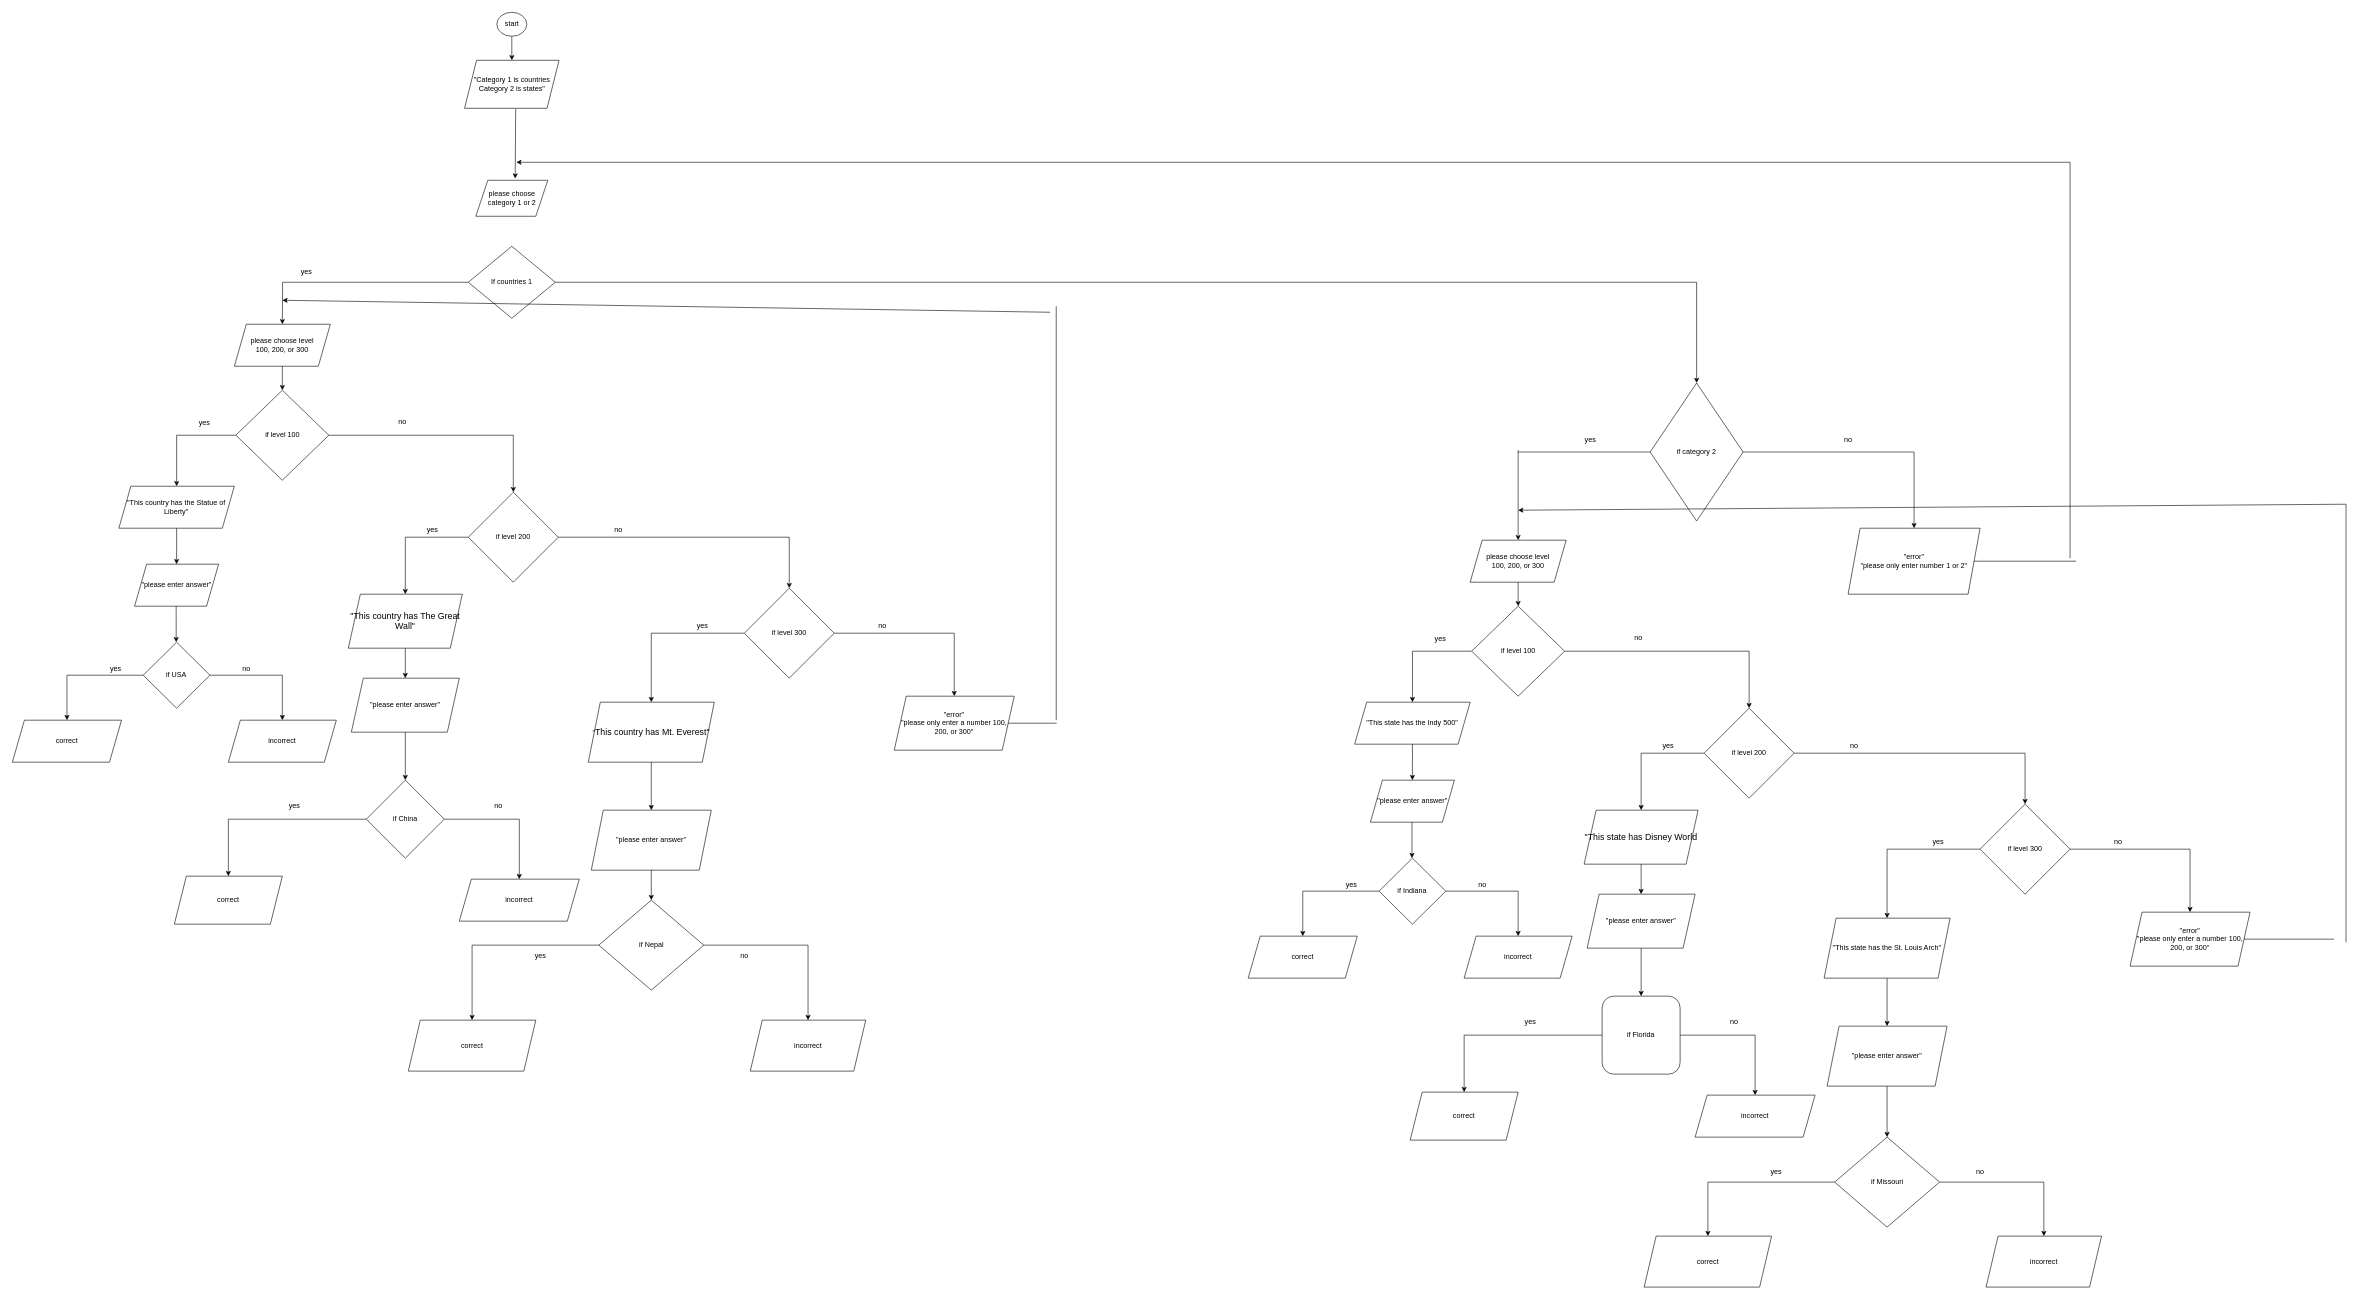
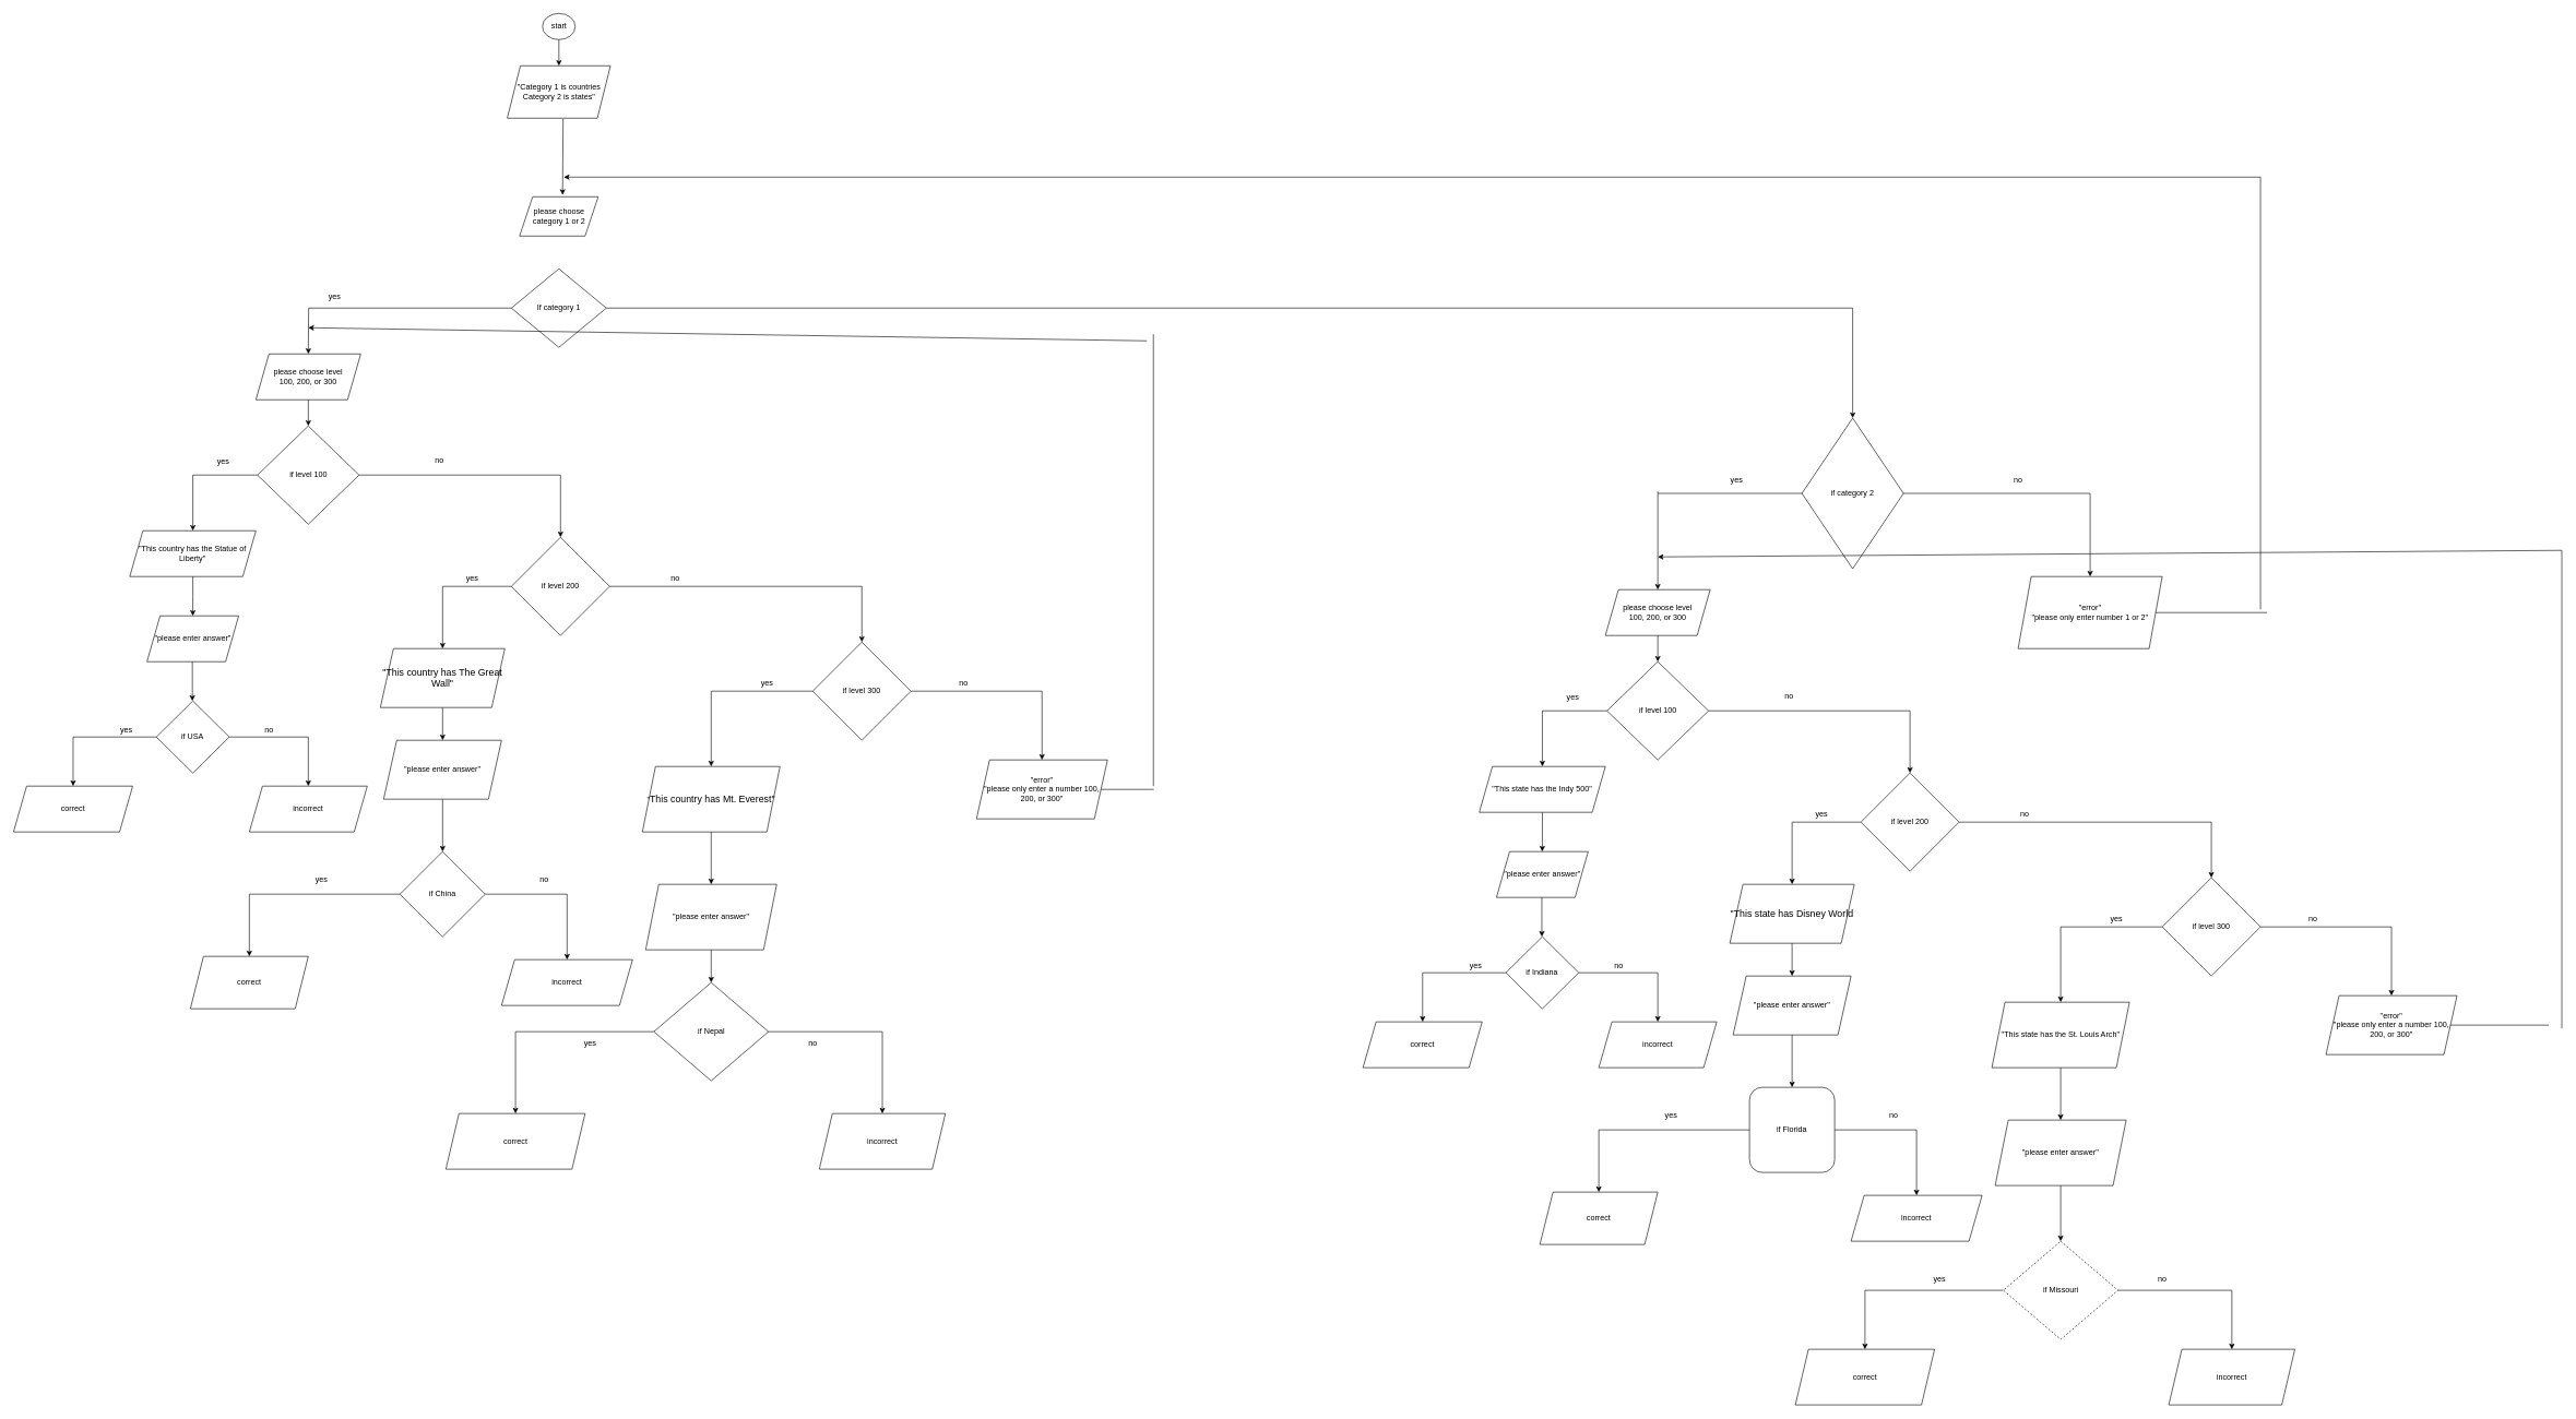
- <mxCell id="4" value="If countries 1" style="rhombus;whiteSpace=wrap;html=1;" vertex="1" parent="1"><mxGeometry x="780" y="410" width="145" height="120" as="geometry" /></mxCell>
+ <mxCell id="4" value="If category 1" style="rhombus;whiteSpace=wrap;html=1;" vertex="1" parent="1"><mxGeometry x="780" y="410" width="145" height="120" as="geometry" /></mxCell>
- <mxCell id="98" value="if Missouri" style="rhombus;whiteSpace=wrap;html=1;" vertex="1" parent="1"><mxGeometry x="3057.5" y="1895" width="175" height="150" as="geometry" /></mxCell>
+ <mxCell id="98" value="if Missouri" style="rhombus;whiteSpace=wrap;html=1;dashed=1;" vertex="1" parent="1"><mxGeometry x="3057.5" y="1895" width="175" height="150" as="geometry" /></mxCell>
